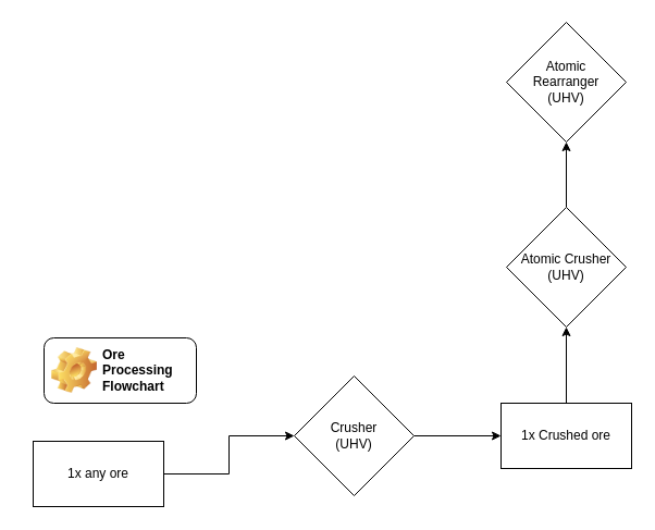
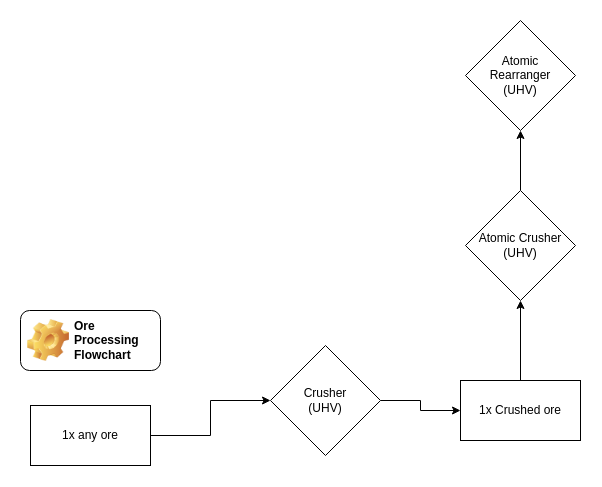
- <mxCell id="2" value="Ore Processing Flowchart" style="label;whiteSpace=wrap;html=1;image=img/clipart/Gear_128x128.png" vertex="1" parent="1"><mxGeometry x="40" y="310" width="140" height="60" as="geometry" /></mxCell>
+ <mxCell id="2" value="Ore Processing Flowchart" style="label;whiteSpace=wrap;html=1;image=img/clipart/Gear_128x128.png" vertex="1" parent="1"><mxGeometry x="20" y="310" width="140" height="60" as="geometry" /></mxCell>
- <mxCell id="8" value="1x Crushed ore" style="rounded=0;whiteSpace=wrap;html=1;" vertex="1" parent="1"><mxGeometry x="460" y="370" width="120" height="60" as="geometry" /></mxCell>
+ <mxCell id="8" value="1x Crushed ore" style="rounded=0;whiteSpace=wrap;html=1;" vertex="1" parent="1"><mxGeometry x="460" y="380" width="120" height="60" as="geometry" /></mxCell>
